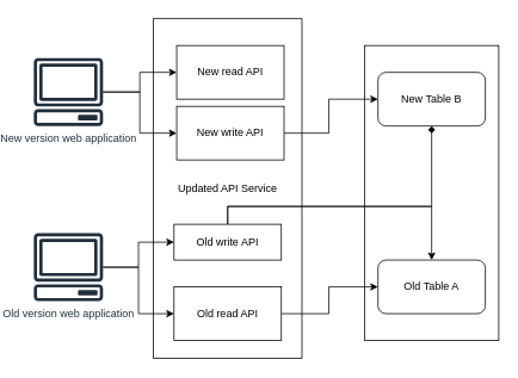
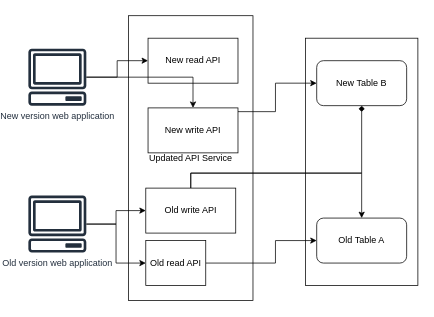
- <mxCell id="17" value="New write API" style="rounded=0;whiteSpace=wrap;html=1;" parent="1" vertex="1"><mxGeometry x="180" y="118" width="120" height="60" as="geometry" /></mxCell>
+ <mxCell id="17" value="New write API" style="rounded=0;whiteSpace=wrap;html=1;" parent="1" vertex="1"><mxGeometry x="180" y="143" width="120" height="60" as="geometry" /></mxCell>
- <mxCell id="7" value="Old write API" style="rounded=0;whiteSpace=wrap;html=1;" parent="1" vertex="1"><mxGeometry x="177" y="250" width="120" height="40" as="geometry" /></mxCell>
+ <mxCell id="7" value="Old write API" style="rounded=0;whiteSpace=wrap;html=1;" parent="1" vertex="1"><mxGeometry x="177" y="250" width="120" height="60" as="geometry" /></mxCell>
- <mxCell id="15" value="Old read API" style="rounded=0;whiteSpace=wrap;html=1;" parent="1" vertex="1"><mxGeometry x="177" y="320" width="120" height="60" as="geometry" /></mxCell>
+ <mxCell id="15" value="Old read API" style="rounded=0;whiteSpace=wrap;html=1;" parent="1" vertex="1"><mxGeometry x="177" y="320" width="80" height="60" as="geometry" /></mxCell>
